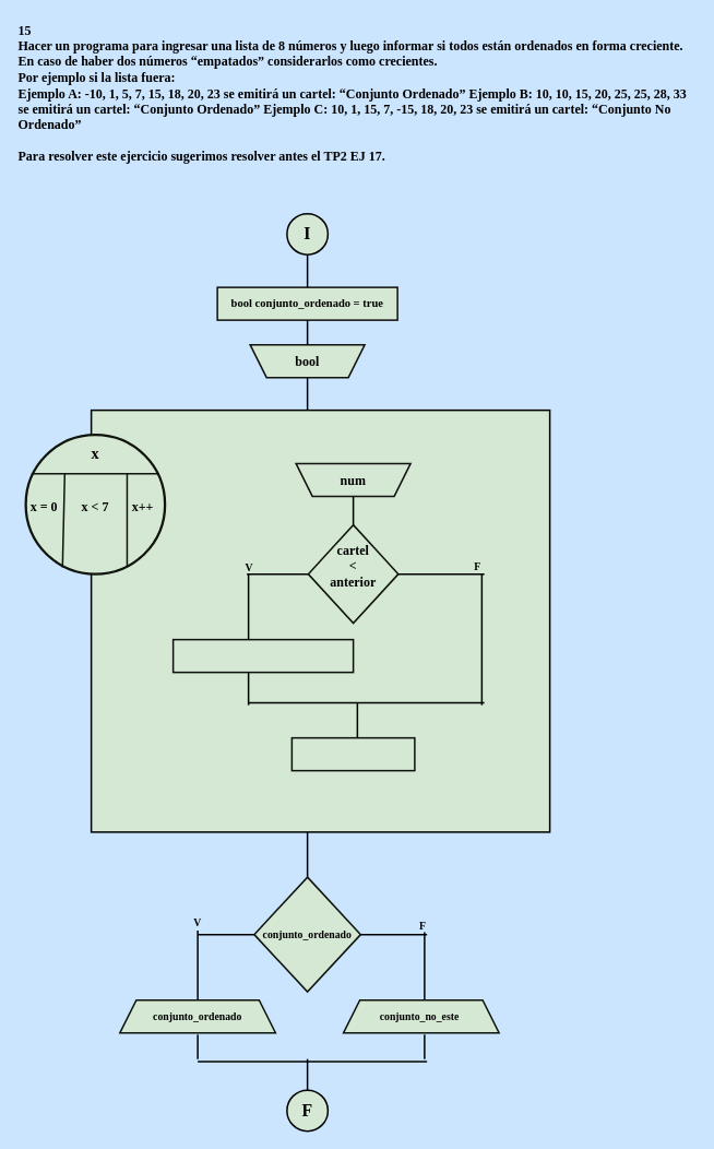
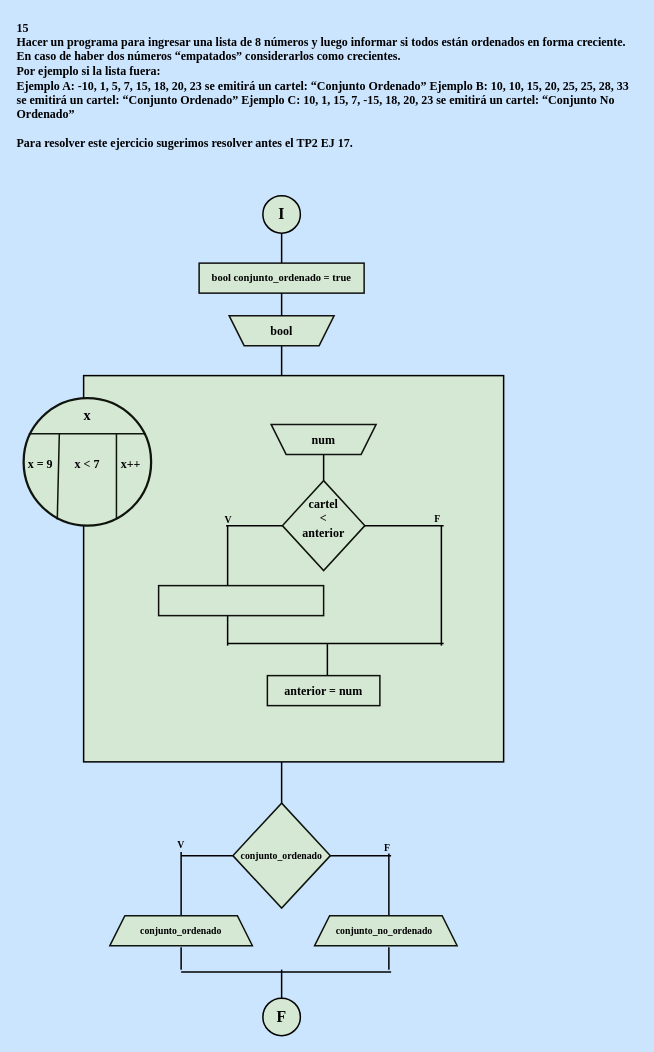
- <mxCell id="38" value="&lt;b&gt;&lt;font color=&quot;#000000&quot; style=&quot;font-size: 16px;&quot; face=&quot;Comic Sans MS&quot;&gt;x = 0&lt;/font&gt;&lt;/b&gt;" style="text;strokeColor=none;align=center;fillColor=none;html=1;verticalAlign=middle;whiteSpace=wrap;rounded=0;fontFamily=Architects Daughter;fontSource=https://fonts.googleapis.com/css?family=Architects+Daughter;container=0;" vertex="1" parent="1"><mxGeometry x="31" y="603.368" width="44.737" height="26.842" as="geometry" /></mxCell>
+ <mxCell id="38" value="&lt;b&gt;&lt;font color=&quot;#000000&quot; style=&quot;font-size: 16px;&quot; face=&quot;Comic Sans MS&quot;&gt;x = 9&lt;/font&gt;&lt;/b&gt;" style="text;strokeColor=none;align=center;fillColor=none;html=1;verticalAlign=middle;whiteSpace=wrap;rounded=0;fontFamily=Architects Daughter;fontSource=https://fonts.googleapis.com/css?family=Architects+Daughter;container=0;" vertex="1" parent="1"><mxGeometry x="31" y="603.368" width="44.737" height="26.842" as="geometry" /></mxCell>
+ <mxCell id="46" value="&lt;font size=&quot;1&quot; face=&quot;Comic Sans MS&quot; color=&quot;#000000&quot;&gt;&lt;b style=&quot;font-size: 16px;&quot;&gt;anterior = num&lt;/b&gt;&lt;/font&gt;" style="text;strokeColor=none;align=center;fillColor=none;html=1;verticalAlign=middle;whiteSpace=wrap;rounded=0;fontFamily=Architects Daughter;fontSource=https://fonts.googleapis.com/css?family=Architects+Daughter;container=0;" vertex="1" parent="1"><mxGeometry x="366" y="905" width="130" height="30" as="geometry" /></mxCell>
- <mxCell id="52" value="&lt;font size=&quot;1&quot; face=&quot;Comic Sans MS&quot; color=&quot;#000000&quot;&gt;&lt;b style=&quot;font-size: 13px;&quot;&gt;conjunto_no_este&lt;/b&gt;&lt;/font&gt;" style="text;strokeColor=none;align=center;fillColor=none;html=1;verticalAlign=middle;whiteSpace=wrap;rounded=0;fontFamily=Architects Daughter;fontSource=https://fonts.googleapis.com/css?family=Architects+Daughter;container=0;" vertex="1" parent="1"><mxGeometry x="452" y="1225" width="120" height="30" as="geometry" /></mxCell>
+ <mxCell id="52" value="&lt;font size=&quot;1&quot; face=&quot;Comic Sans MS&quot; color=&quot;#000000&quot;&gt;&lt;b style=&quot;font-size: 13px;&quot;&gt;conjunto_no_ordenado&lt;/b&gt;&lt;/font&gt;" style="text;strokeColor=none;align=center;fillColor=none;html=1;verticalAlign=middle;whiteSpace=wrap;rounded=0;fontFamily=Architects Daughter;fontSource=https://fonts.googleapis.com/css?family=Architects+Daughter;container=0;" vertex="1" parent="1"><mxGeometry x="452" y="1225" width="120" height="30" as="geometry" /></mxCell>
